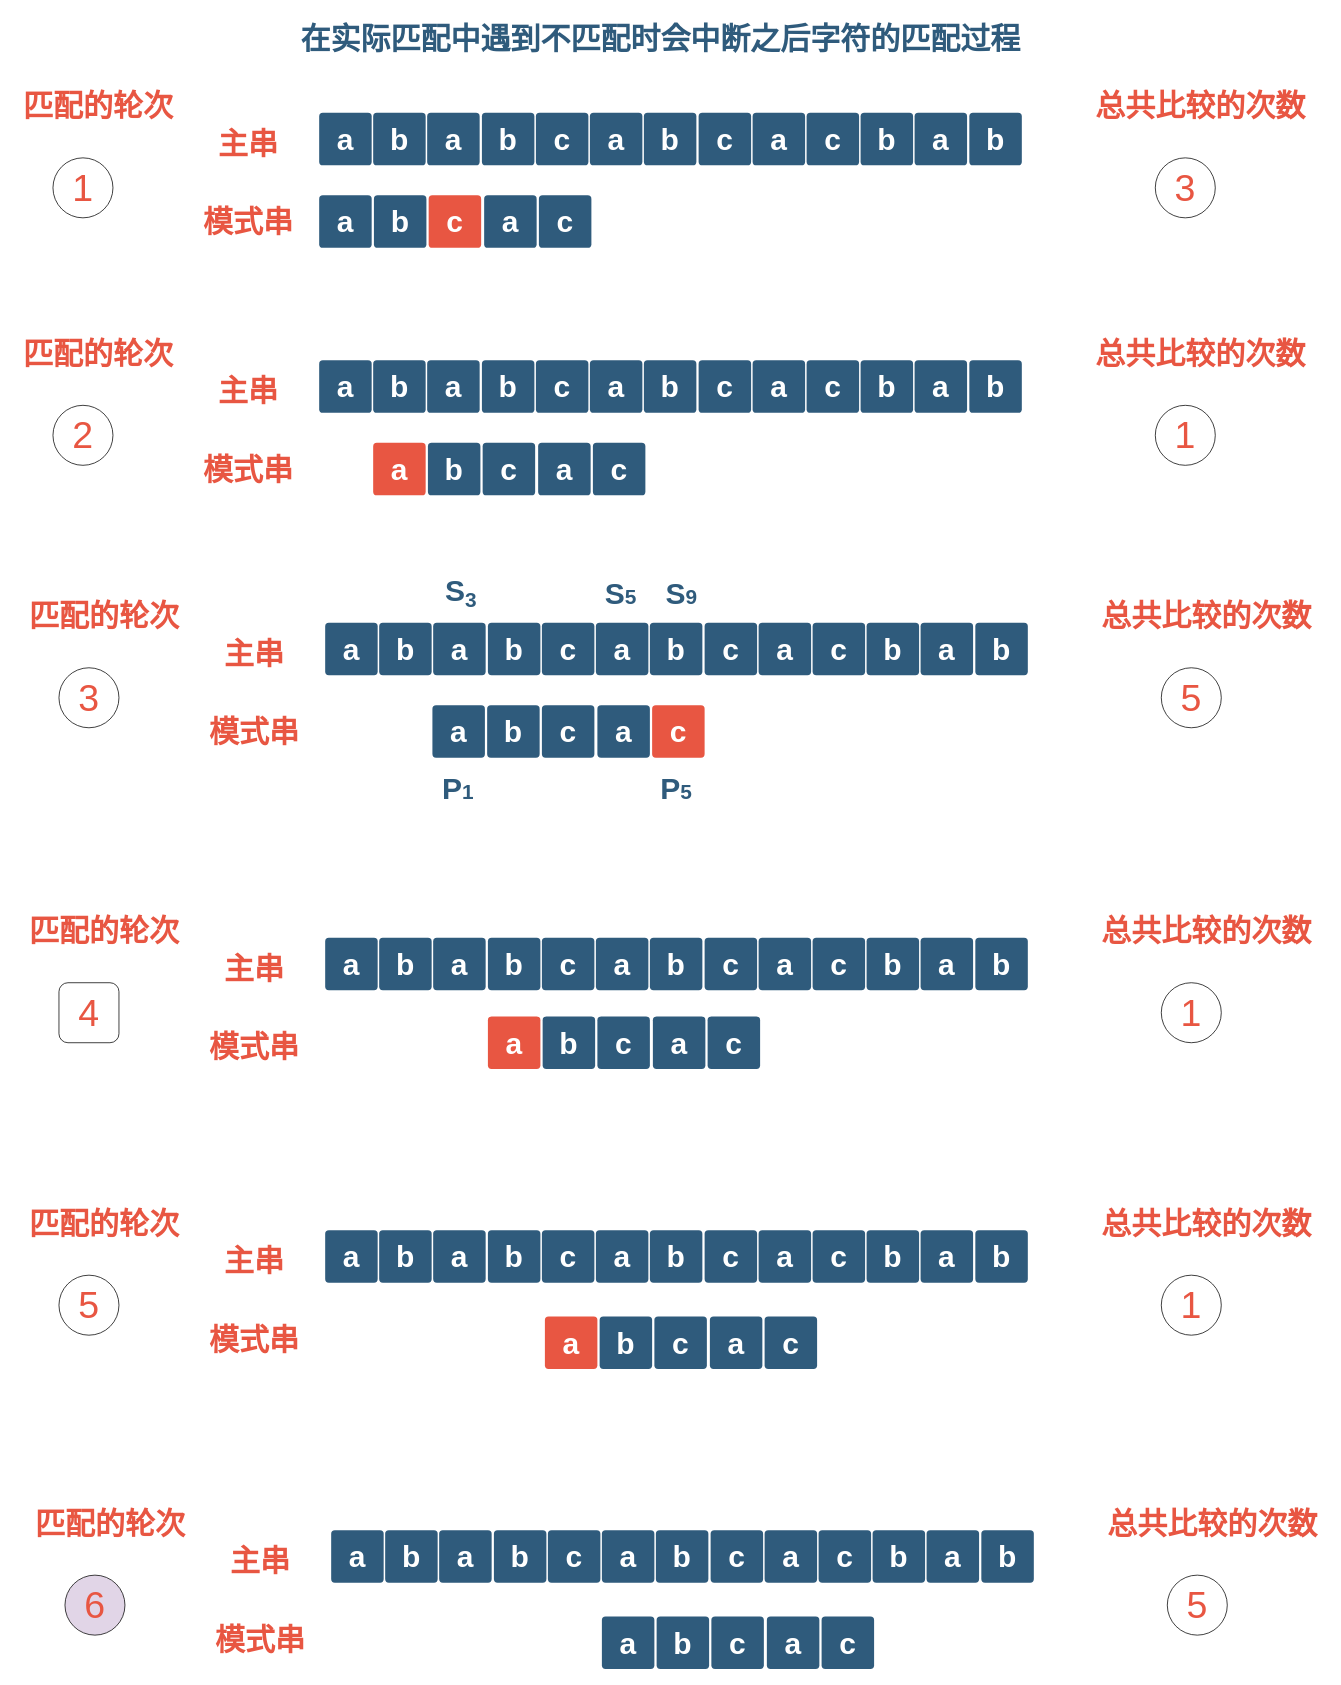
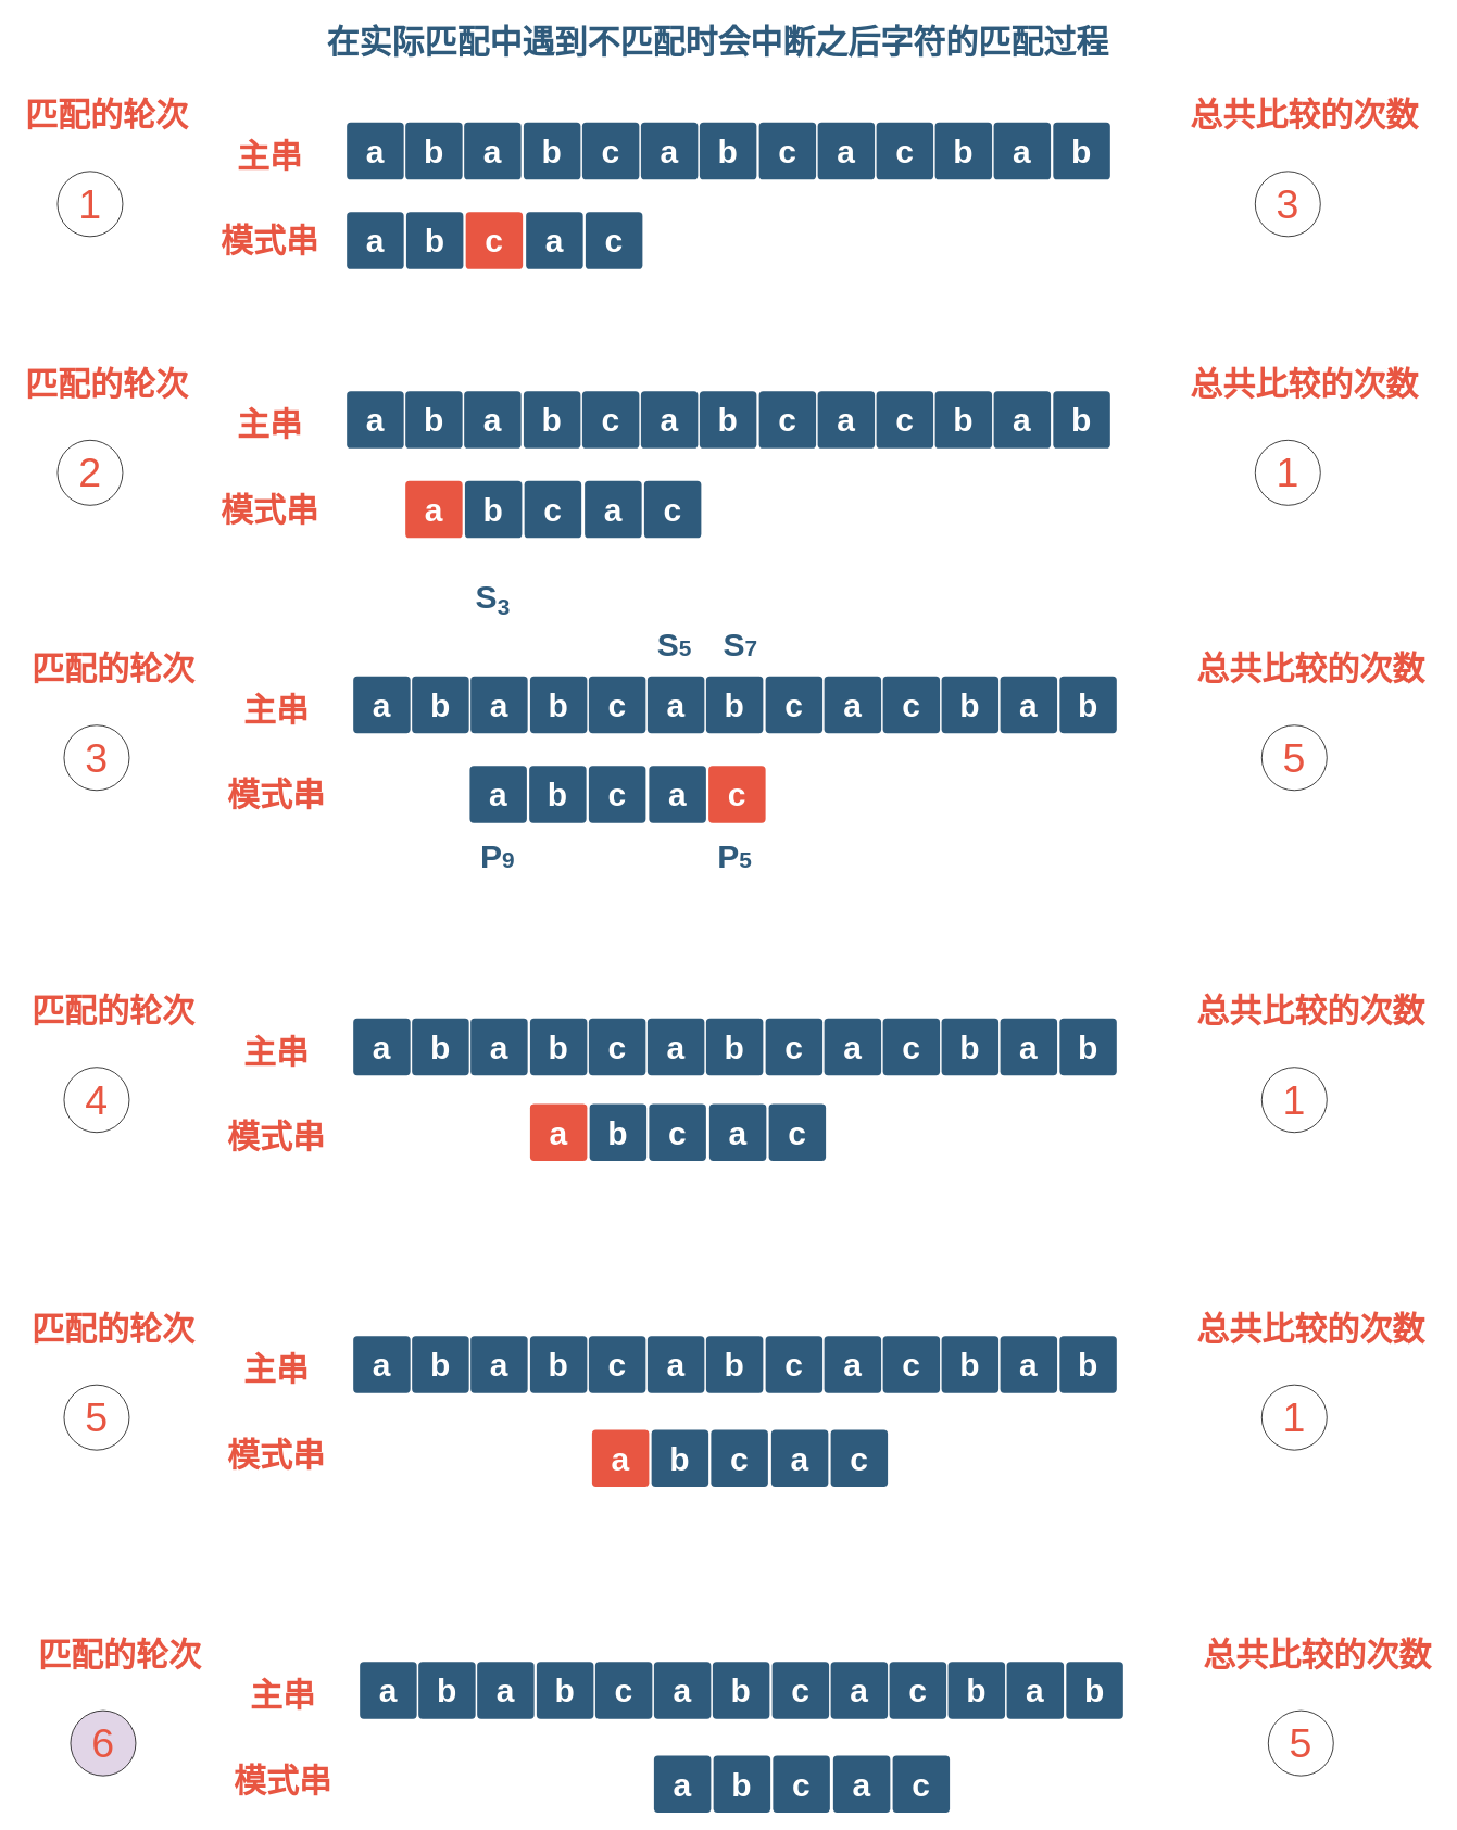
- <mxCell id="147" value="&lt;b&gt;&lt;font color=&quot;#2f5b7c&quot;&gt;&lt;font style=&quot;font-size: 40px;&quot;&gt;S&lt;/font&gt;&lt;font style=&quot;font-size: 33.333px;&quot;&gt;&lt;sub style=&quot;&quot;&gt;3&lt;/sub&gt;&lt;/font&gt;&lt;/font&gt;&lt;/b&gt;" style="text;html=1;align=center;verticalAlign=middle;resizable=0;points=[];autosize=1;strokeColor=none;fillColor=none;fontSize=16;" parent="1" vertex="1"><mxGeometry x="579" y="755" width="70" height="70" as="geometry" /></mxCell>
+ <mxCell id="147" value="&lt;b&gt;&lt;font color=&quot;#2f5b7c&quot;&gt;&lt;font style=&quot;font-size: 40px;&quot;&gt;S&lt;/font&gt;&lt;font style=&quot;font-size: 33.333px;&quot;&gt;&lt;sub style=&quot;&quot;&gt;3&lt;/sub&gt;&lt;/font&gt;&lt;/font&gt;&lt;/b&gt;" style="text;html=1;align=center;verticalAlign=middle;resizable=0;points=[];autosize=1;strokeColor=none;fillColor=none;fontSize=16;" parent="1" vertex="1"><mxGeometry x="569" y="700" width="70" height="70" as="geometry" /></mxCell>
- <mxCell id="149" value="&lt;b&gt;&lt;font color=&quot;#2f5b7c&quot;&gt;&lt;font style=&quot;font-size: 40px;&quot;&gt;S&lt;/font&gt;&lt;font style=&quot;font-size: 27.778px;&quot;&gt;9&lt;/font&gt;&lt;/font&gt;&lt;/b&gt;" style="text;html=1;align=center;verticalAlign=middle;resizable=0;points=[];autosize=1;strokeColor=none;fillColor=none;fontSize=16;" parent="1" vertex="1"><mxGeometry x="873" y="760" width="70" height="60" as="geometry" /></mxCell>
+ <mxCell id="149" value="&lt;b&gt;&lt;font color=&quot;#2f5b7c&quot;&gt;&lt;font style=&quot;font-size: 40px;&quot;&gt;S&lt;/font&gt;&lt;font style=&quot;font-size: 27.778px;&quot;&gt;7&lt;/font&gt;&lt;/font&gt;&lt;/b&gt;" style="text;html=1;align=center;verticalAlign=middle;resizable=0;points=[];autosize=1;strokeColor=none;fillColor=none;fontSize=16;" parent="1" vertex="1"><mxGeometry x="873" y="760" width="70" height="60" as="geometry" /></mxCell>
- <mxCell id="150" value="&lt;b&gt;&lt;font color=&quot;#2f5b7c&quot;&gt;&lt;font style=&quot;font-size: 40px;&quot;&gt;P&lt;/font&gt;&lt;font style=&quot;font-size: 27.778px;&quot;&gt;1&lt;/font&gt;&lt;/font&gt;&lt;/b&gt;" style="text;html=1;align=center;verticalAlign=middle;resizable=0;points=[];autosize=1;strokeColor=none;fillColor=none;fontSize=16;" parent="1" vertex="1"><mxGeometry x="575" y="1020" width="70" height="60" as="geometry" /></mxCell>
+ <mxCell id="150" value="&lt;b&gt;&lt;font color=&quot;#2f5b7c&quot;&gt;&lt;font style=&quot;font-size: 40px;&quot;&gt;P&lt;/font&gt;&lt;font style=&quot;font-size: 27.778px;&quot;&gt;9&lt;/font&gt;&lt;/font&gt;&lt;/b&gt;" style="text;html=1;align=center;verticalAlign=middle;resizable=0;points=[];autosize=1;strokeColor=none;fillColor=none;fontSize=16;" parent="1" vertex="1"><mxGeometry x="575" y="1020" width="70" height="60" as="geometry" /></mxCell>
- <mxCell id="95" value="&lt;font color=&quot;#e85642&quot; style=&quot;font-size: 50px;&quot;&gt;4&lt;/font&gt;" style="whiteSpace=wrap;html=1;aspect=fixed;rounded=1;" parent="1" vertex="1"><mxGeometry x="78" y="1310" width="80" height="80" as="geometry" /></mxCell>
+ <mxCell id="95" value="&lt;font color=&quot;#e85642&quot; style=&quot;font-size: 50px;&quot;&gt;4&lt;/font&gt;" style="ellipse;whiteSpace=wrap;html=1;aspect=fixed;" parent="1" vertex="1"><mxGeometry x="78" y="1310" width="80" height="80" as="geometry" /></mxCell>
